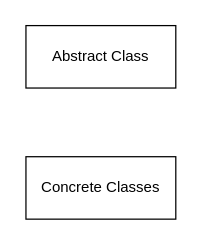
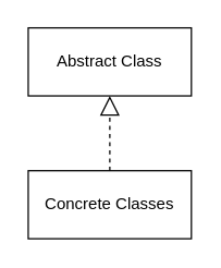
+ <mxCell id="4" value="" style="endArrow=block;dashed=1;endFill=0;endSize=12;html=1;exitX=0.5;exitY=0;exitDx=0;exitDy=0;entryX=0.5;entryY=1;entryDx=0;entryDy=0;" edge="1" parent="1" source="3" target="2"><mxGeometry width="160" relative="1" as="geometry"><mxPoint x="180" y="110" as="sourcePoint" /><mxPoint x="340" y="110" as="targetPoint" /></mxGeometry></mxCell>
